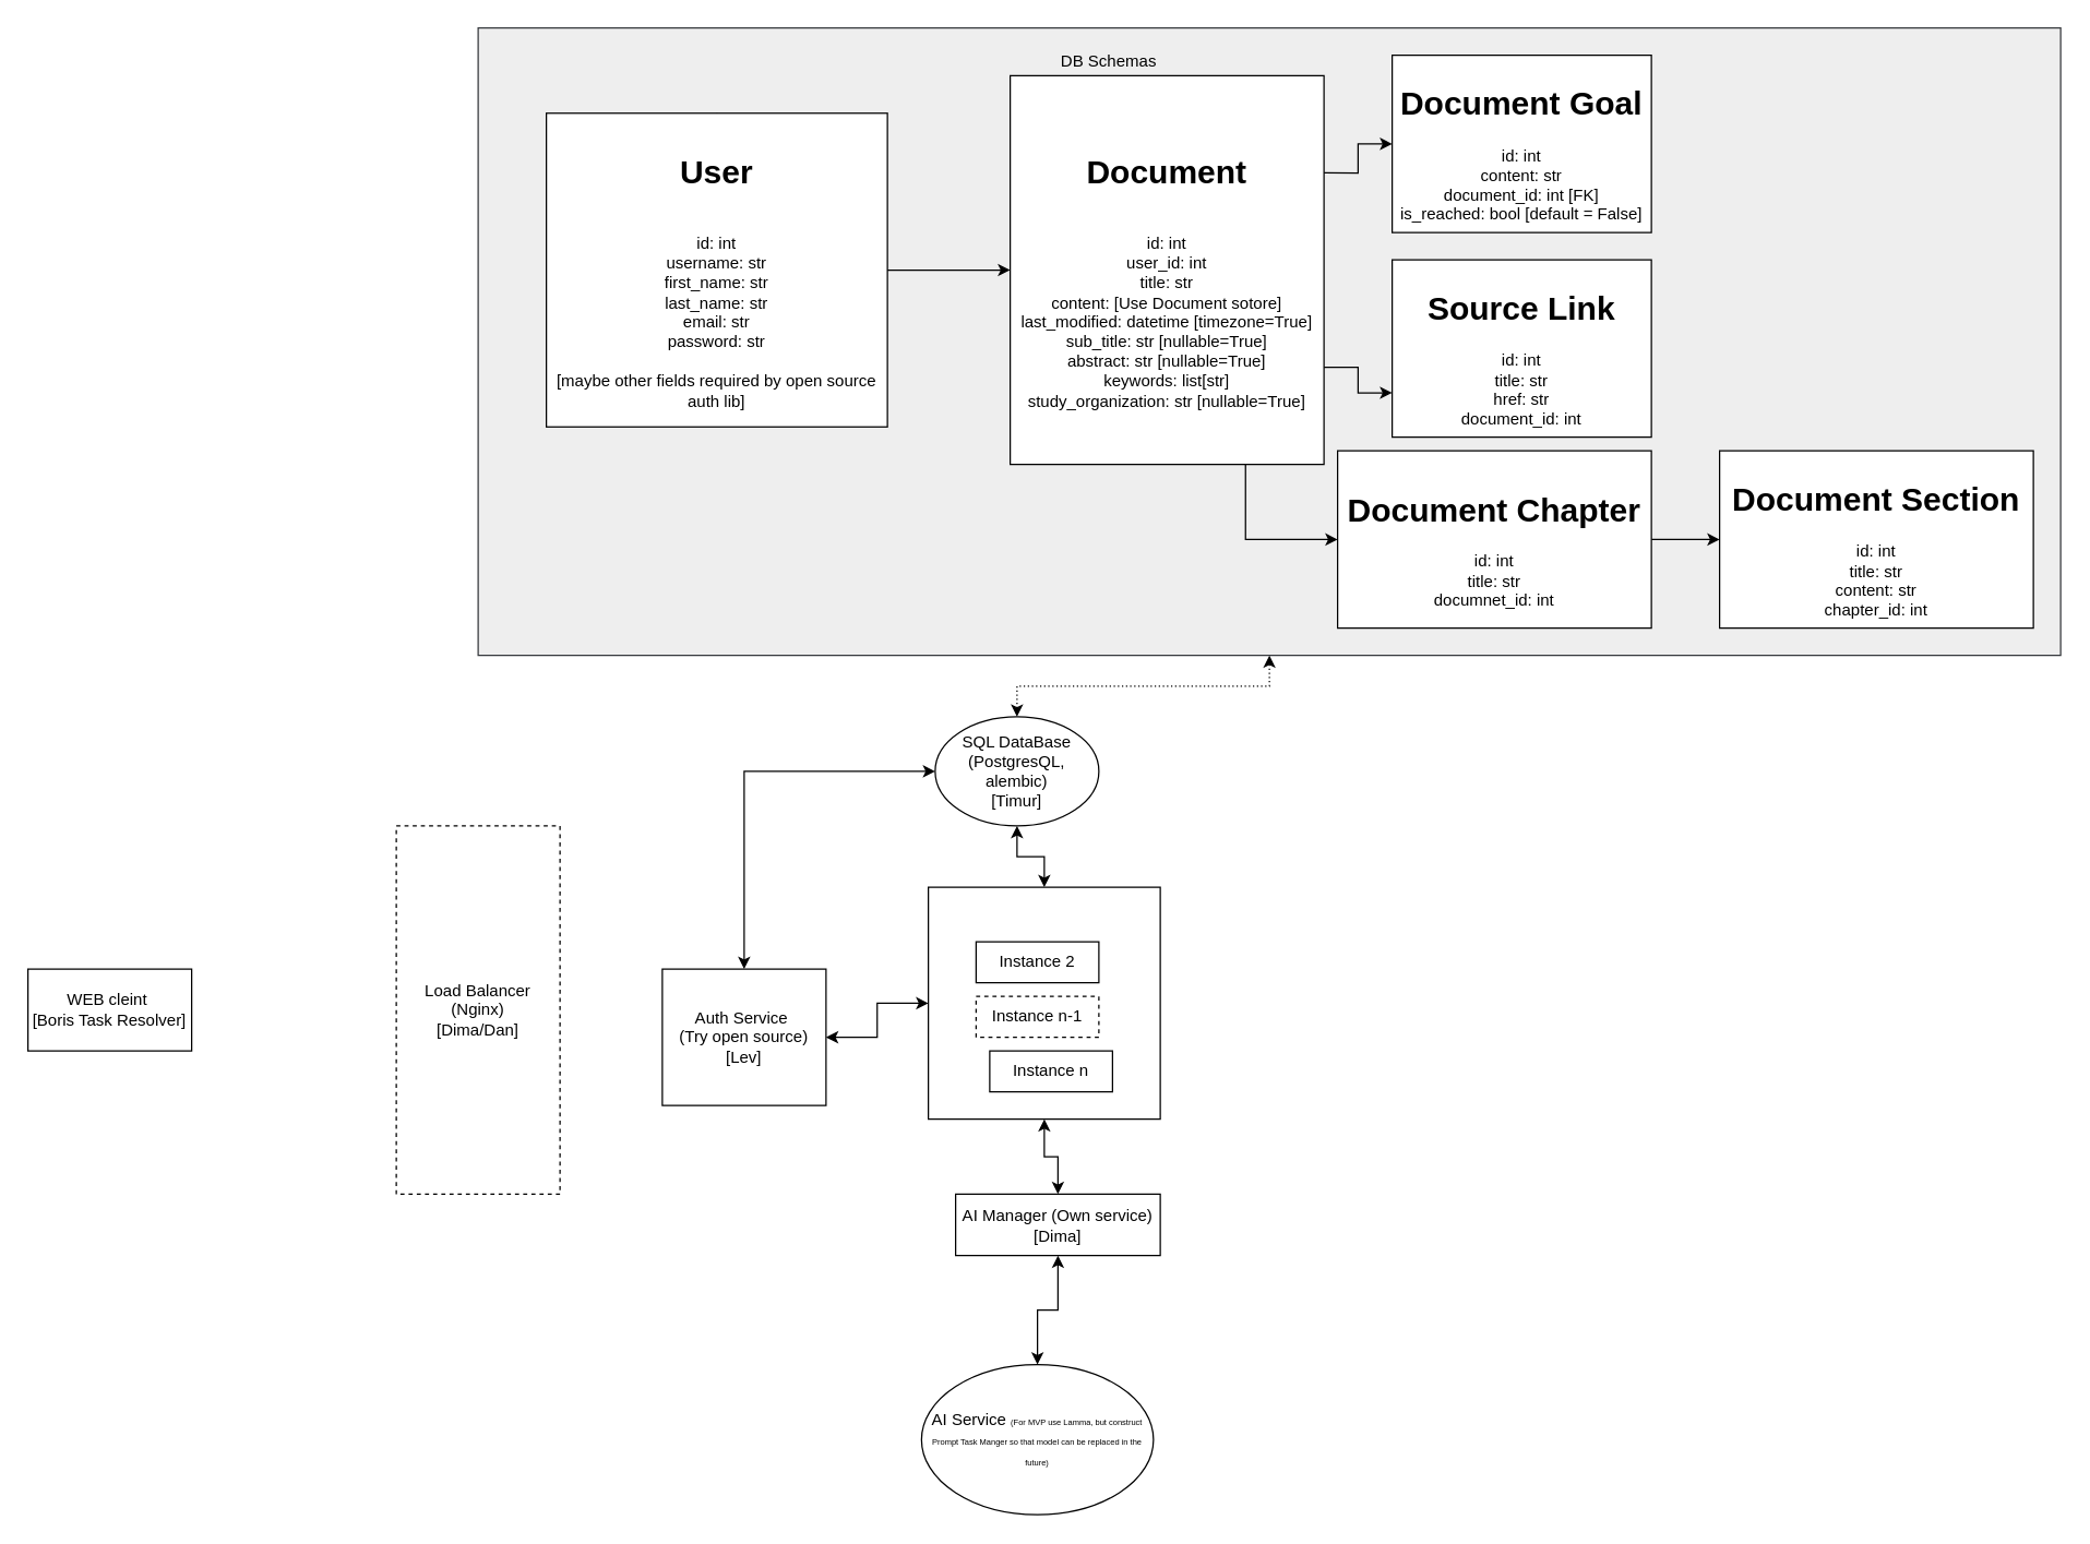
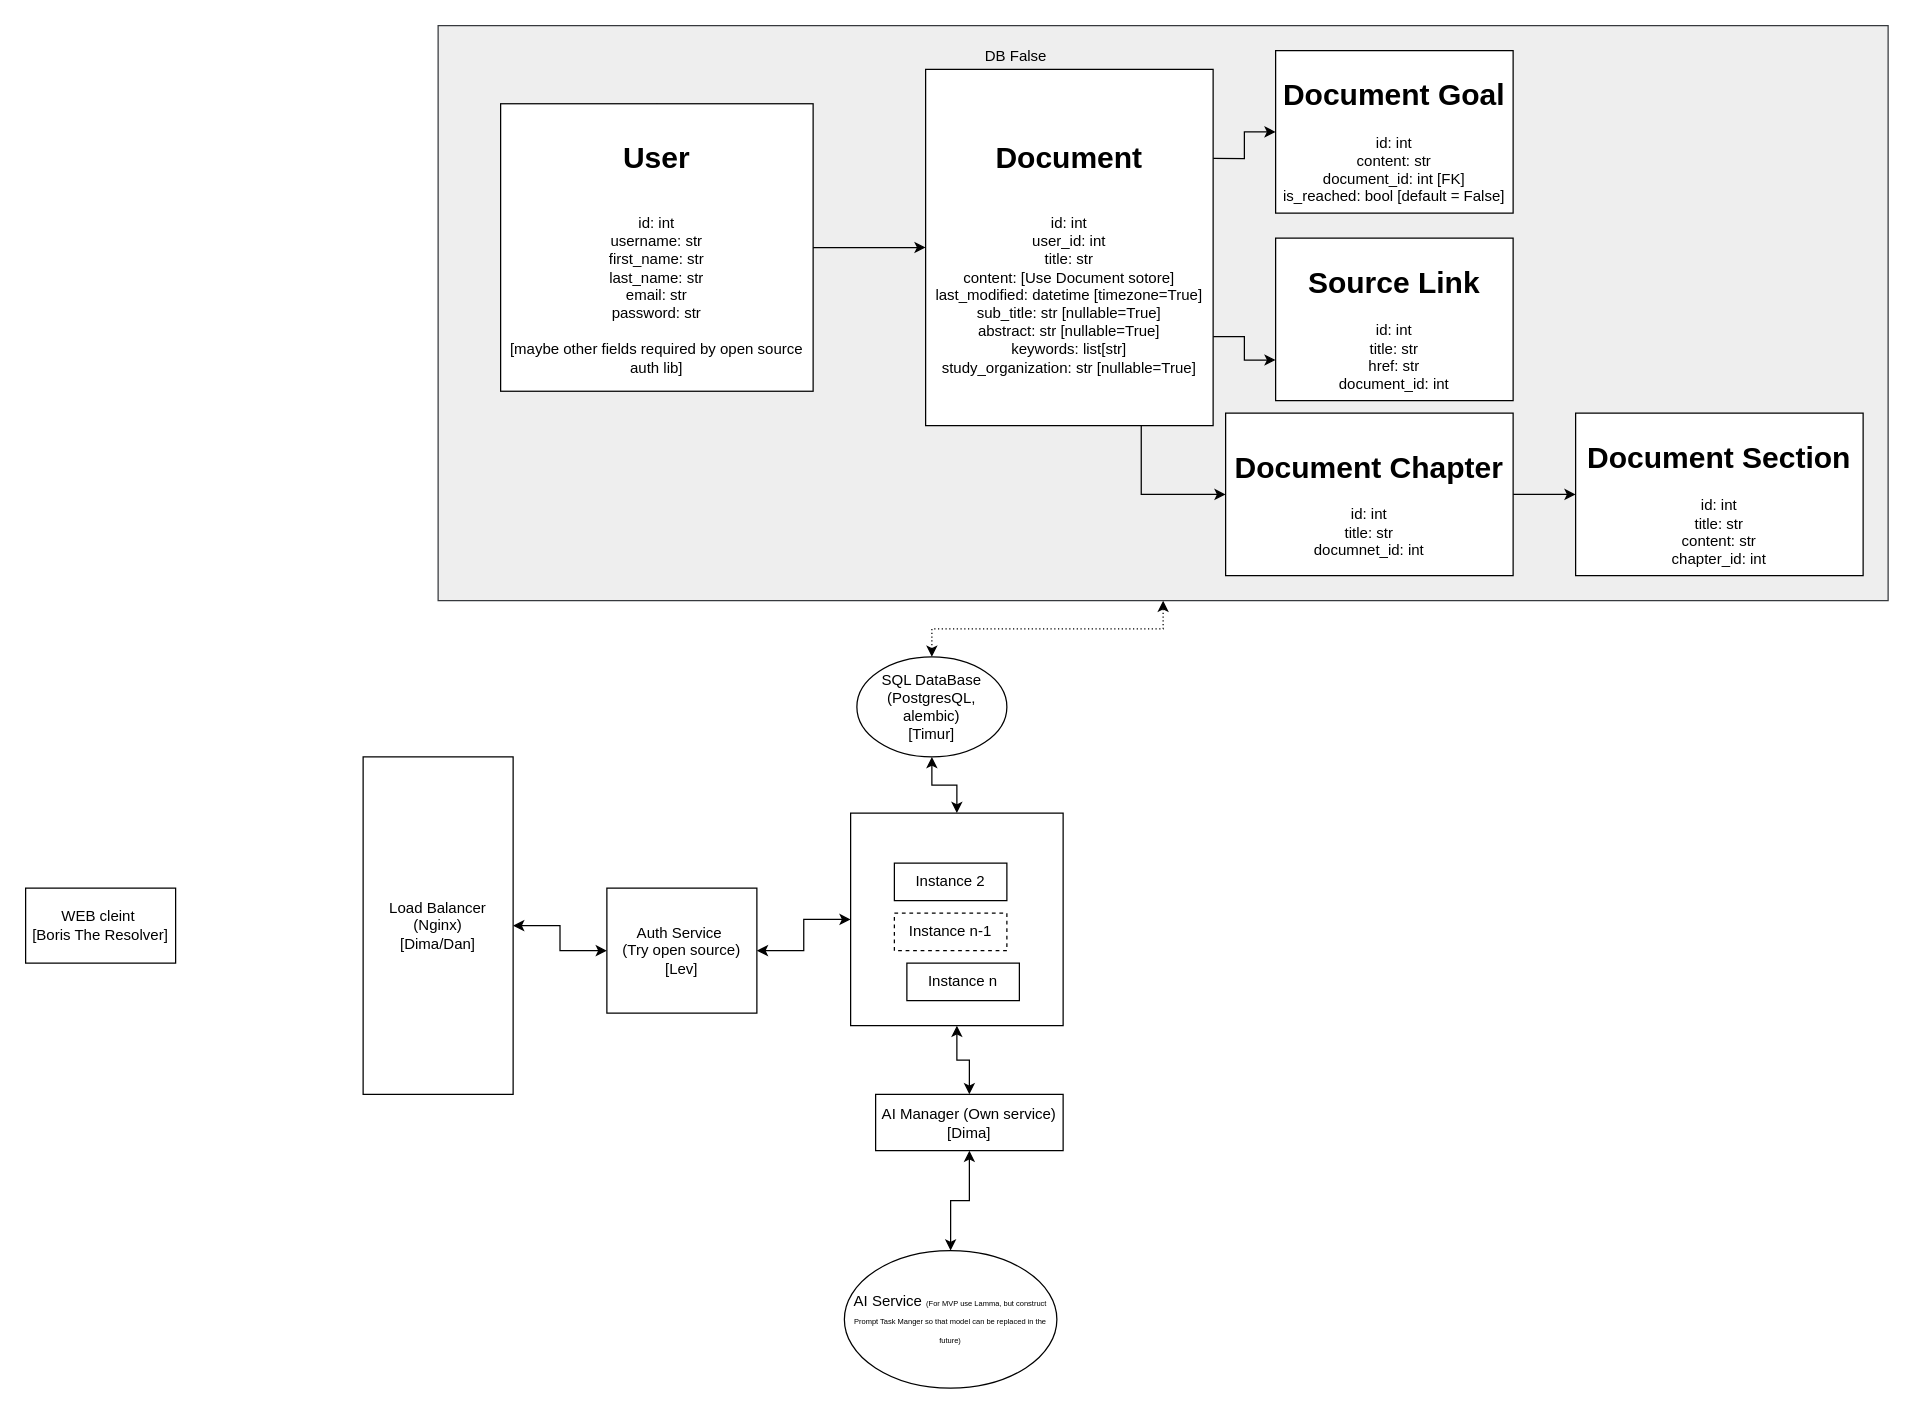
- <mxCell id="19" value="DB Schemas" style="text;html=1;align=center;verticalAlign=middle;whiteSpace=wrap;rounded=0;" parent="1" vertex="1"><mxGeometry x="765" y="30" width="95" height="30" as="geometry" /></mxCell>
+ <mxCell id="19" value="DB False" style="text;html=1;align=center;verticalAlign=middle;whiteSpace=wrap;rounded=0;" parent="1" vertex="1"><mxGeometry x="765" y="30" width="95" height="30" as="geometry" /></mxCell>
- <mxCell id="10" style="edgeStyle=orthogonalEdgeStyle;rounded=0;orthogonalLoop=1;jettySize=auto;html=1;exitX=0.5;exitY=0;exitDx=0;exitDy=0;entryX=0;entryY=0.5;entryDx=0;entryDy=0;startArrow=classic;startFill=1;" parent="1" source="11" target="8" edge="1"><mxGeometry relative="1" as="geometry" /></mxCell>
- <mxCell id="12" value="WEB cleint&amp;nbsp;&lt;div&gt;[Boris Task Resolver]&lt;/div&gt;" style="rounded=0;whiteSpace=wrap;html=1;" parent="1" vertex="1"><mxGeometry x="20" y="710" width="120" height="60" as="geometry" /></mxCell>
+ <mxCell id="12" value="WEB cleint&amp;nbsp;&lt;div&gt;[Boris The Resolver]&lt;/div&gt;" style="rounded=0;whiteSpace=wrap;html=1;" parent="1" vertex="1"><mxGeometry x="20" y="710" width="120" height="60" as="geometry" /></mxCell>
- <mxCell id="6" value="Load Balancer (Nginx)&lt;div&gt;[Dima/Dan]&lt;/div&gt;" style="rounded=0;whiteSpace=wrap;html=1;dashed=1;" parent="1" vertex="1"><mxGeometry x="290" y="605" width="120" height="270" as="geometry" /></mxCell>
+ <mxCell id="6" value="Load Balancer (Nginx)&lt;div&gt;[Dima/Dan]&lt;/div&gt;" style="rounded=0;whiteSpace=wrap;html=1;" parent="1" vertex="1"><mxGeometry x="290" y="605" width="120" height="270" as="geometry" /></mxCell>
+ <mxCell id="5" value="" style="edgeStyle=orthogonalEdgeStyle;rounded=0;orthogonalLoop=1;jettySize=auto;html=1;startArrow=classic;startFill=1;" parent="1" source="6" target="11" edge="1"><mxGeometry relative="1" as="geometry" /></mxCell>
